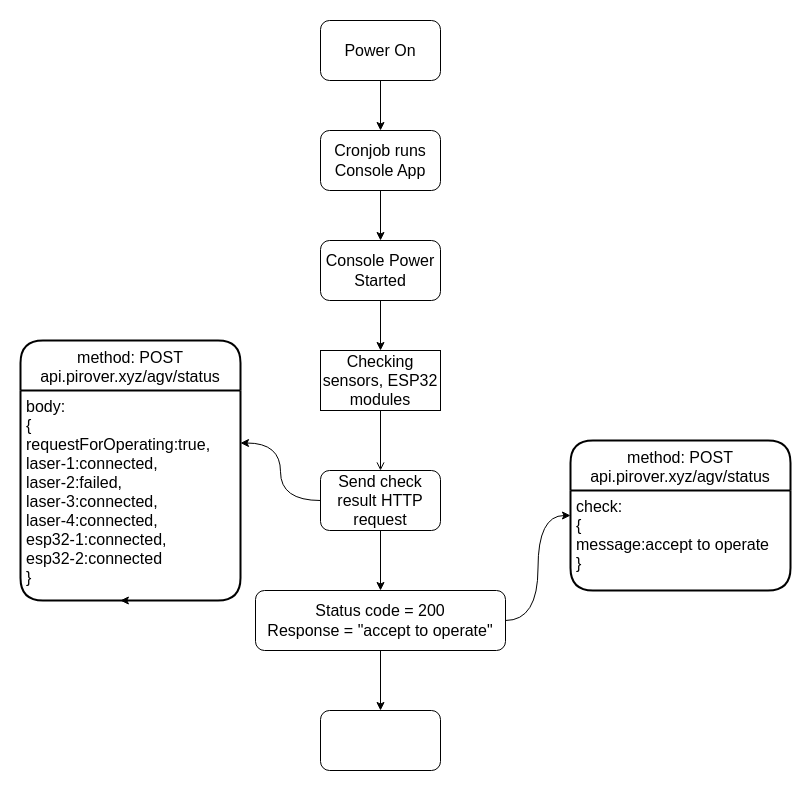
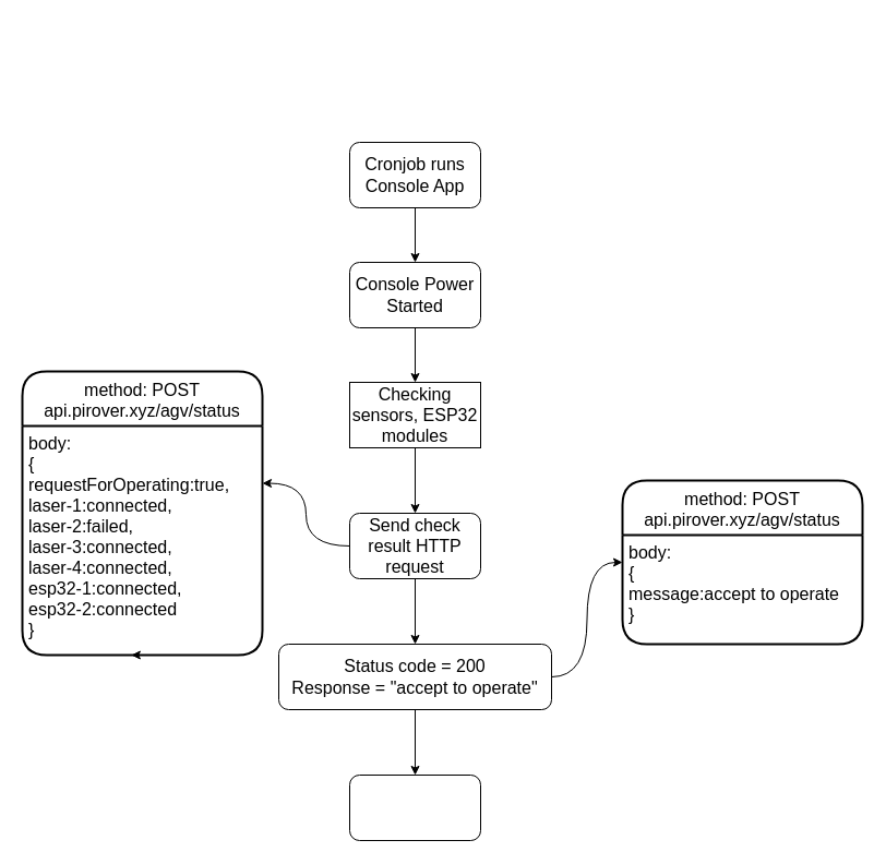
- <mxCell id="3" value="&lt;font size=&quot;3&quot;&gt;Power On&lt;/font&gt;" style="rounded=1;whiteSpace=wrap;html=1;" vertex="1" parent="1"><mxGeometry x="320" y="20" width="120" height="60" as="geometry" /></mxCell>
- <mxCell id="2" style="edgeStyle=orthogonalEdgeStyle;rounded=0;orthogonalLoop=1;jettySize=auto;html=1;entryX=0.5;entryY=0;entryDx=0;entryDy=0;fontSize=18;" edge="1" parent="1" source="3" target="5"><mxGeometry relative="1" as="geometry" /></mxCell>
- <mxCell id="8" style="edgeStyle=orthogonalEdgeStyle;rounded=0;orthogonalLoop=1;jettySize=auto;html=1;entryX=0.5;entryY=0;entryDx=0;entryDy=0;fontSize=18;endArrow=open;" edge="1" parent="1" source="9" target="12"><mxGeometry relative="1" as="geometry" /></mxCell>
+ <mxCell id="8" style="edgeStyle=orthogonalEdgeStyle;rounded=0;orthogonalLoop=1;jettySize=auto;html=1;entryX=0.5;entryY=0;entryDx=0;entryDy=0;fontSize=18;" edge="1" parent="1" source="9" target="12"><mxGeometry relative="1" as="geometry" /></mxCell>
- <mxCell id="21" value="check:&#10;{&#10;message:accept to operate&#10;}" style="align=left;strokeColor=none;fillColor=none;spacingLeft=4;fontSize=16;verticalAlign=top;resizable=0;rotatable=0;part=1;" vertex="1" parent="20"><mxGeometry y="50" width="220" height="100" as="geometry" /></mxCell>
+ <mxCell id="21" value="body:&#10;{&#10;message:accept to operate&#10;}" style="align=left;strokeColor=none;fillColor=none;spacingLeft=4;fontSize=16;verticalAlign=top;resizable=0;rotatable=0;part=1;" vertex="1" parent="20"><mxGeometry y="50" width="220" height="100" as="geometry" /></mxCell>
